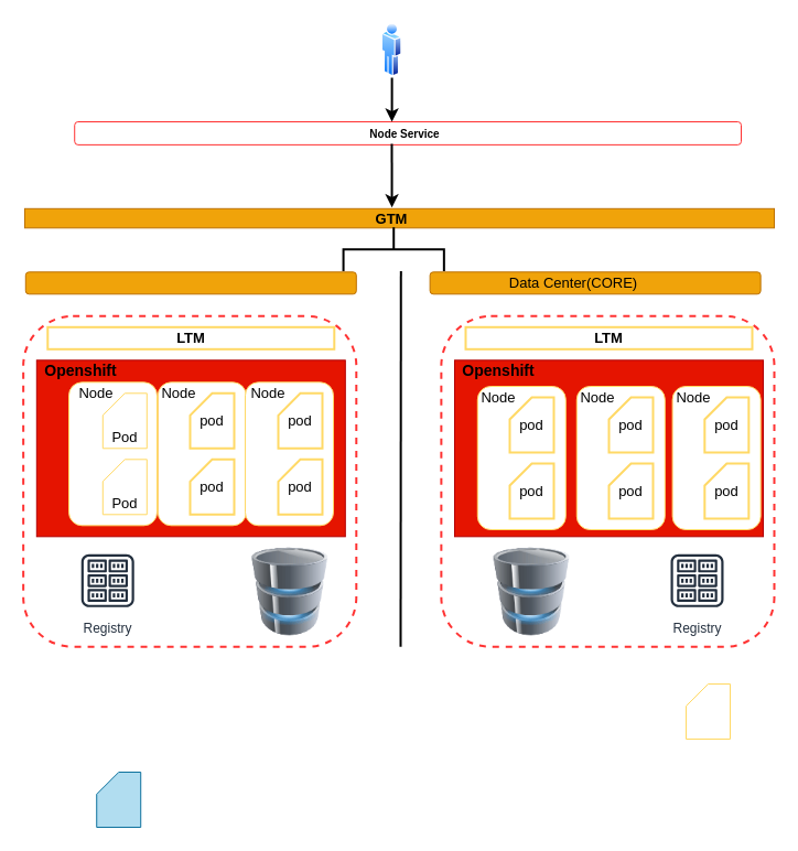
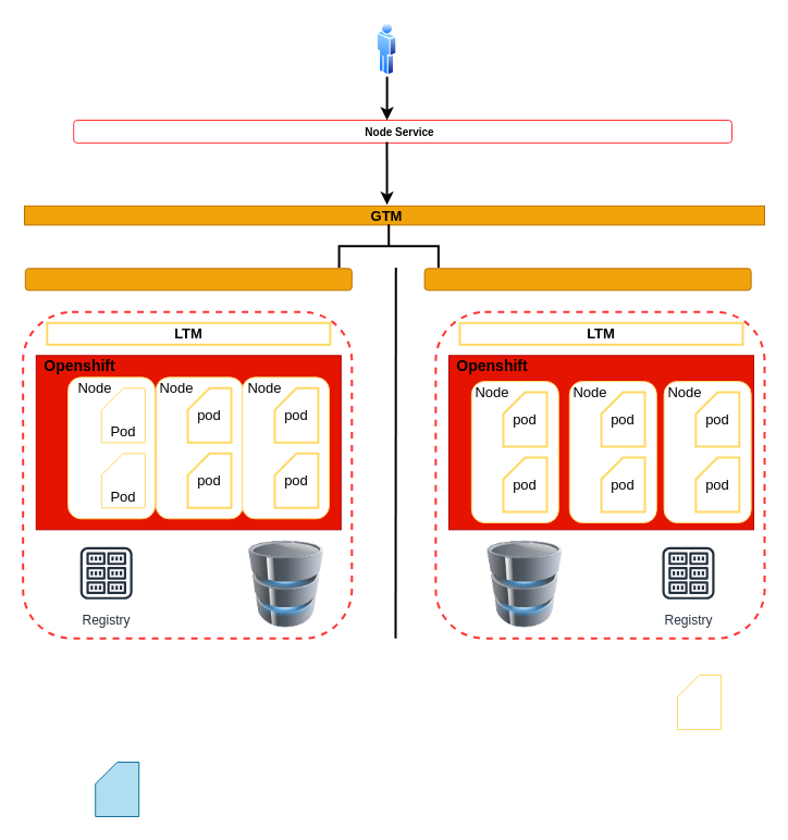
- <mxCell id="7" value="Data Center(CORE)" style="text;html=1;strokeColor=none;fillColor=none;align=center;verticalAlign=middle;whiteSpace=wrap;rounded=0;fontSize=13;" parent="1" vertex="1"><mxGeometry x="435.38" y="246.31" width="170" height="20" as="geometry" /></mxCell>
